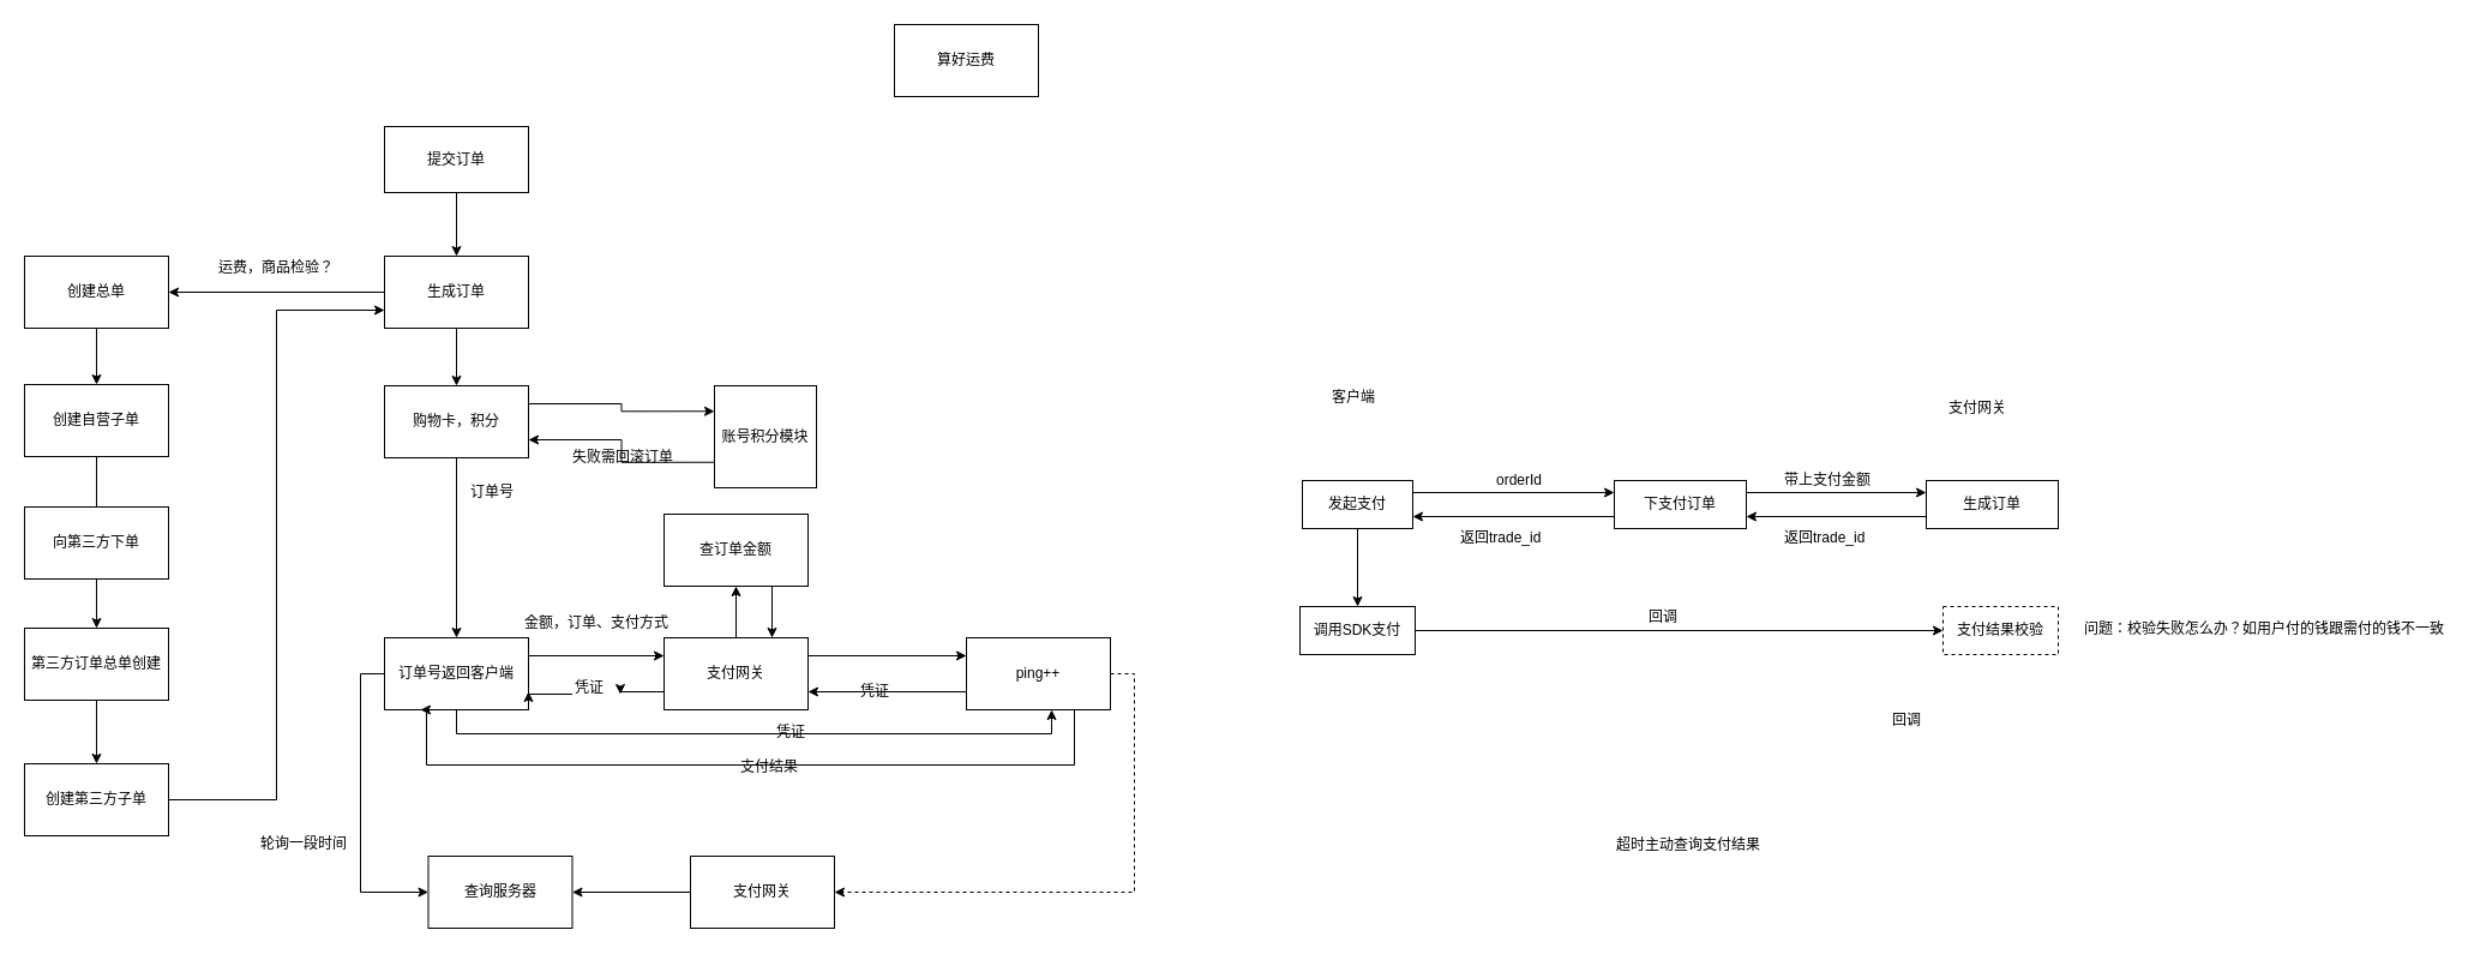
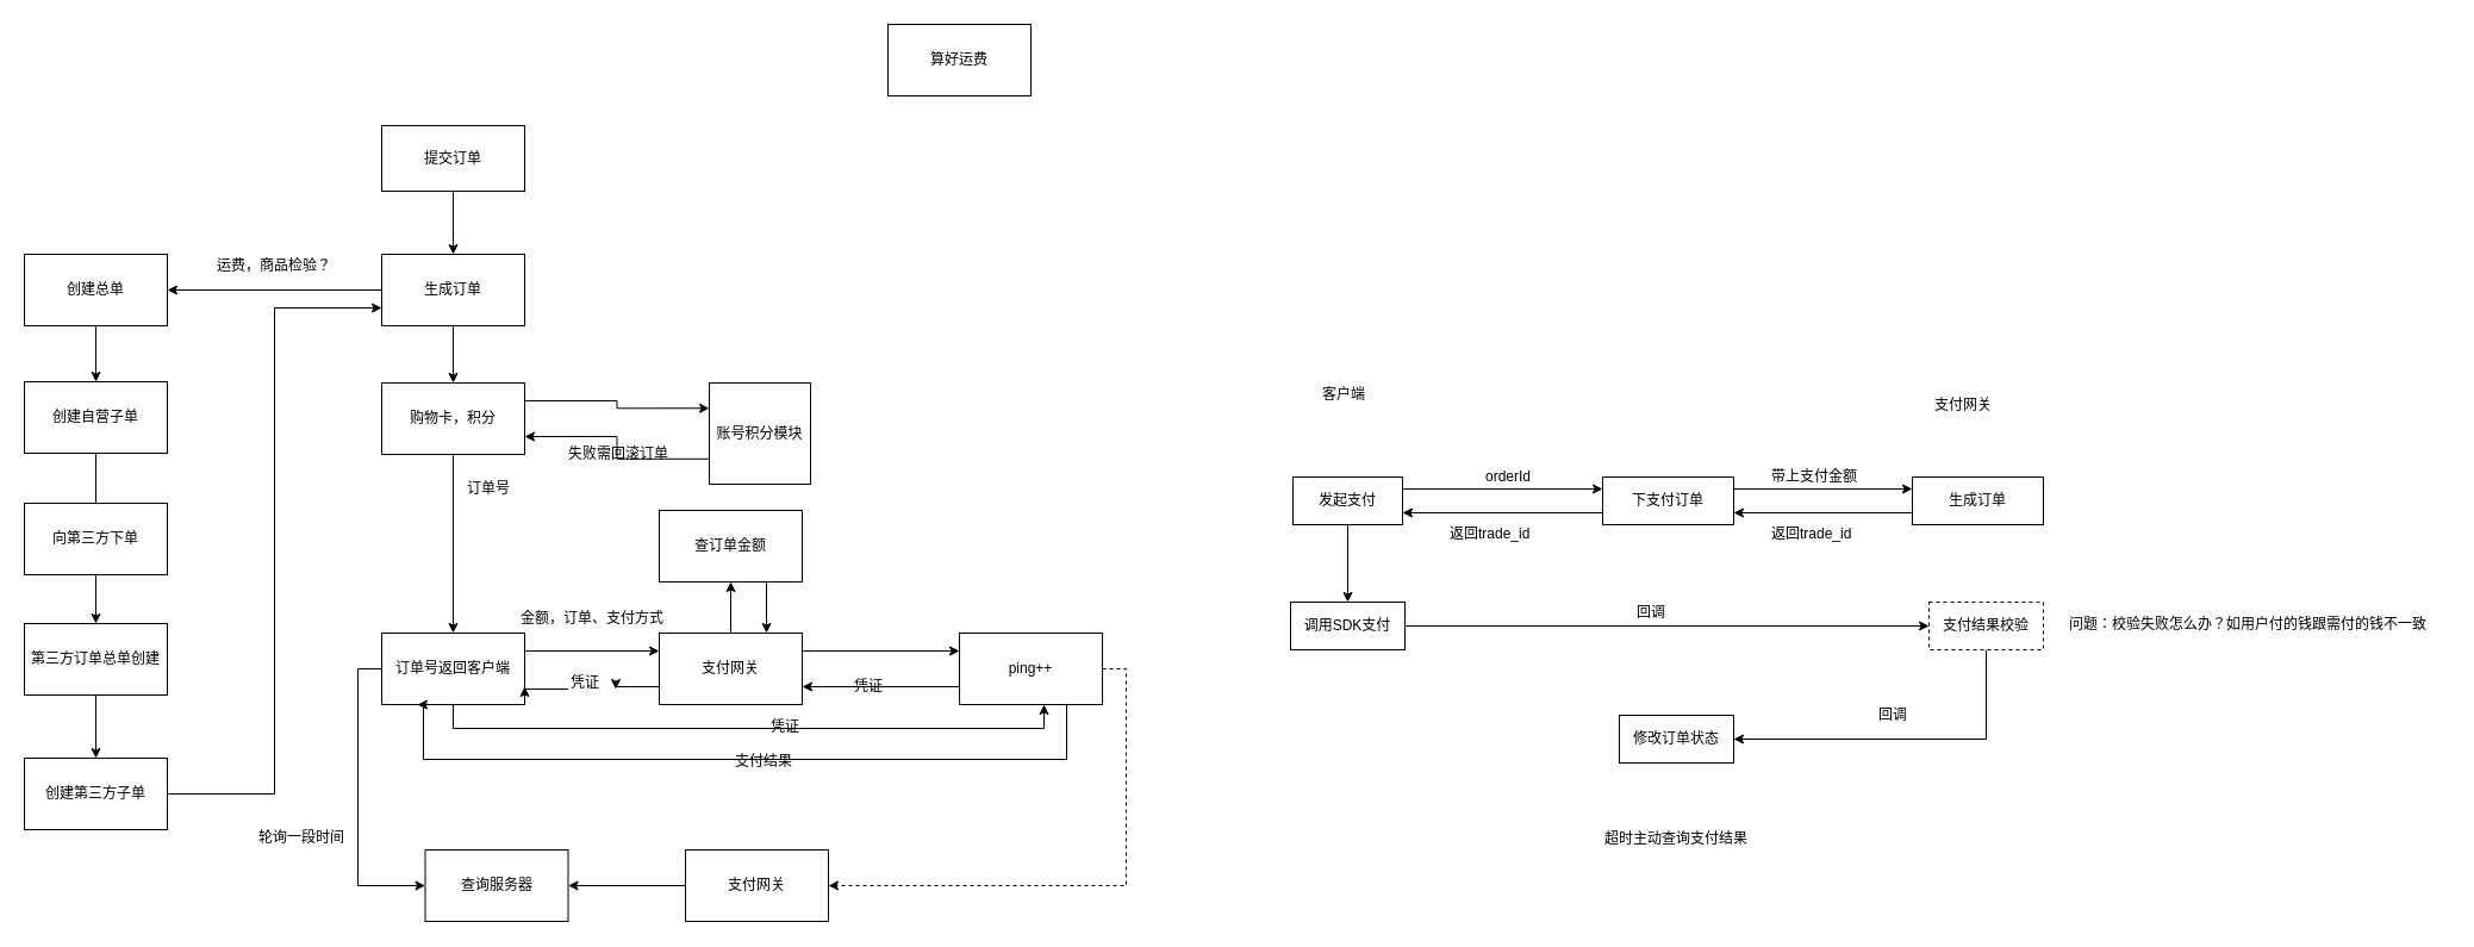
+ <mxCell id="26" value="修改订单状态" style="rounded=0;whiteSpace=wrap;html=1;" parent="1" vertex="1"><mxGeometry x="1359" y="600" width="96" height="40" as="geometry" /></mxCell>
+ <mxCell id="23" style="edgeStyle=orthogonalEdgeStyle;rounded=0;orthogonalLoop=1;jettySize=auto;html=1;exitX=0.5;exitY=1;exitDx=0;exitDy=0;entryX=1;entryY=0.5;entryDx=0;entryDy=0;" parent="1" source="24" target="26" edge="1"><mxGeometry relative="1" as="geometry" /></mxCell>
